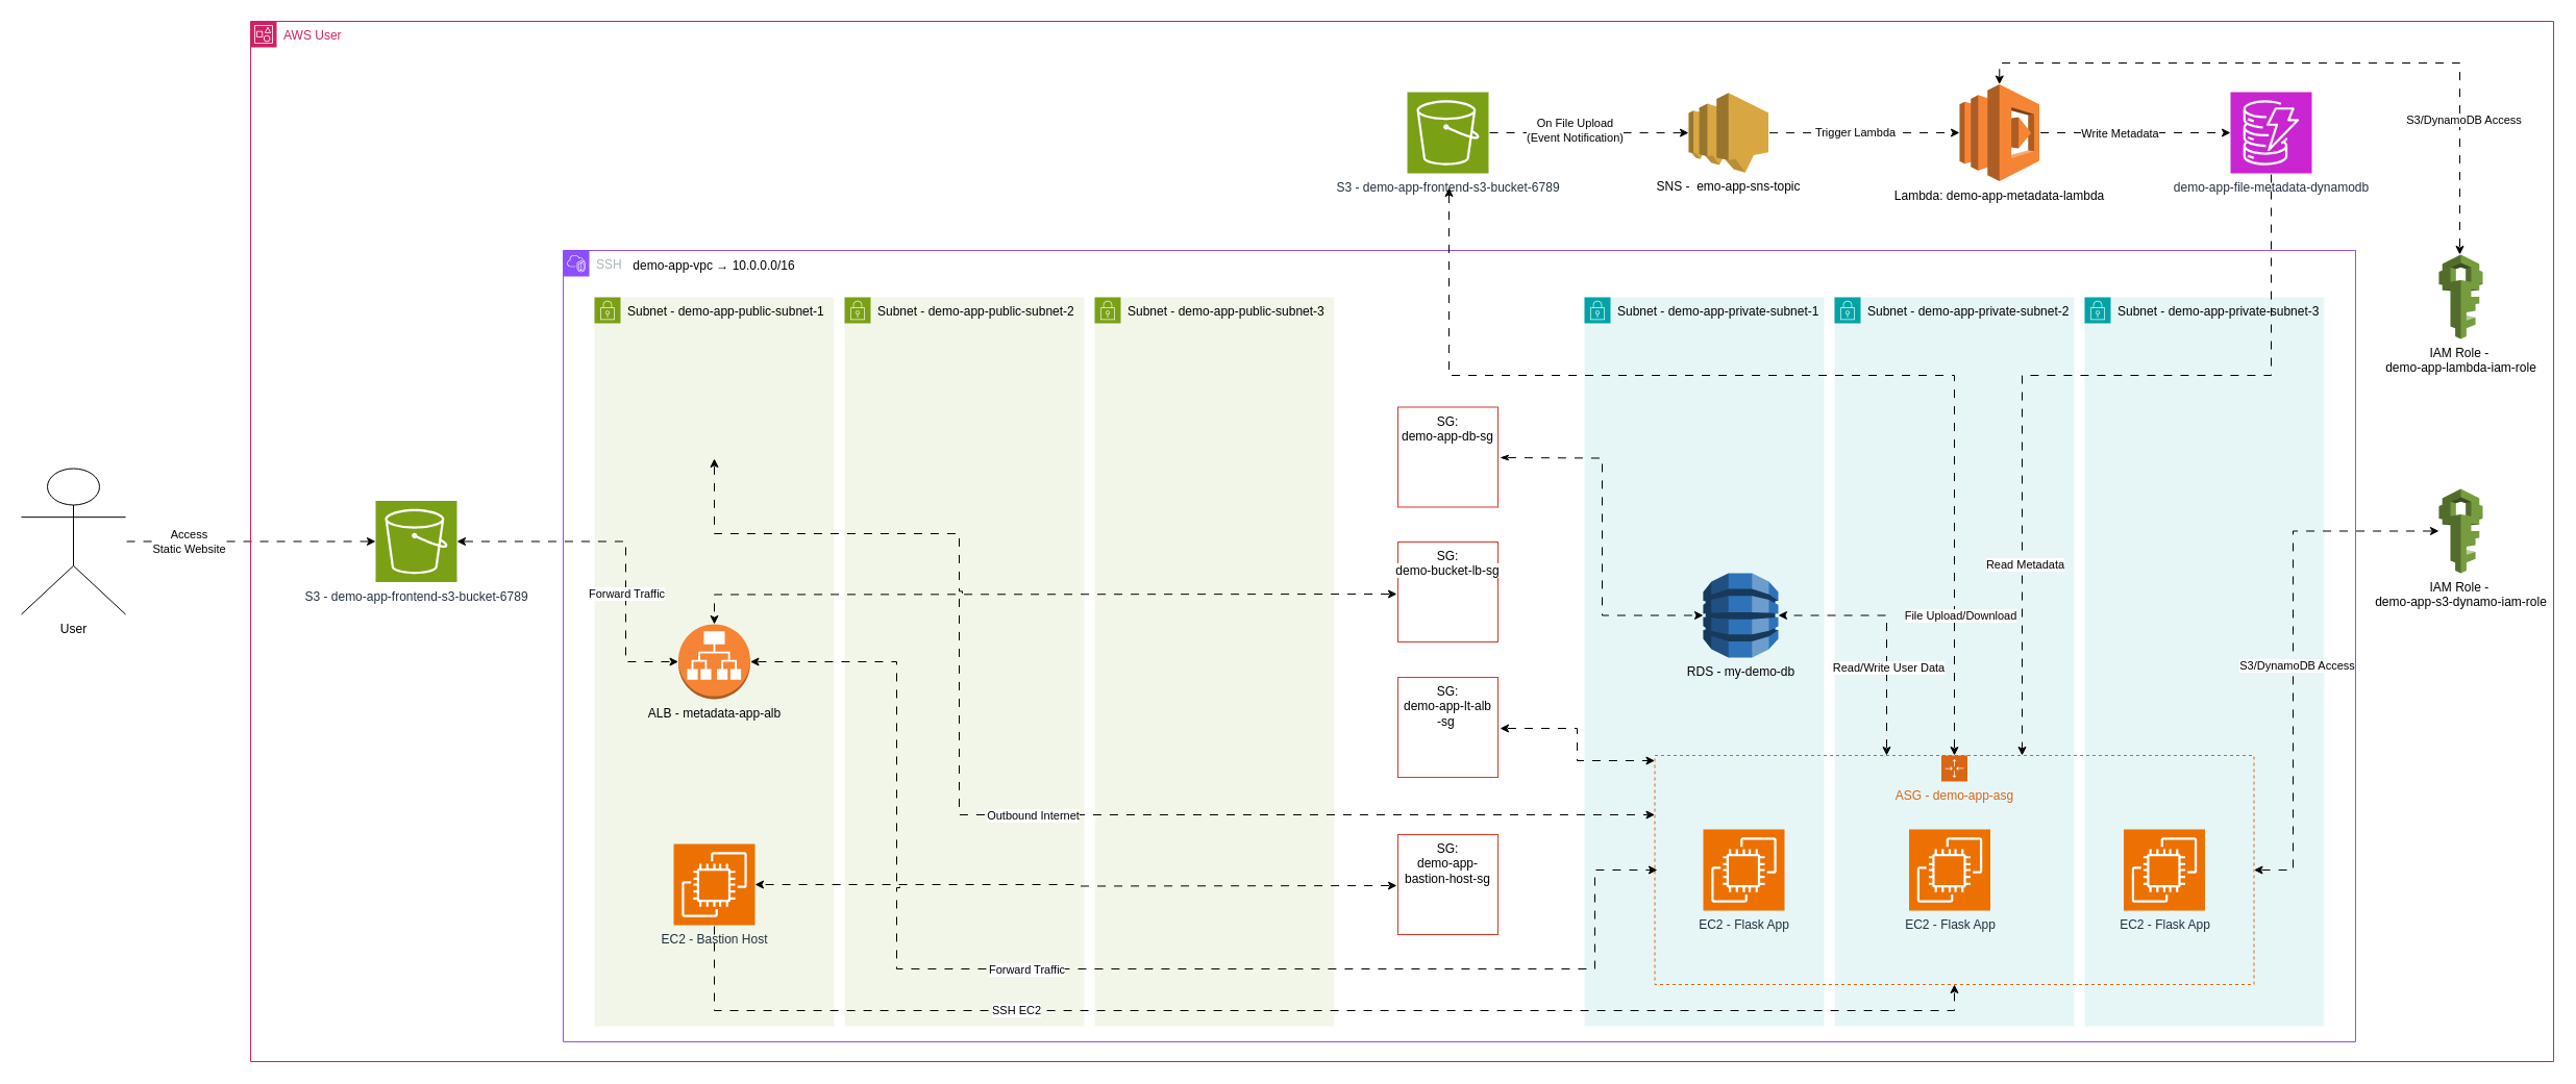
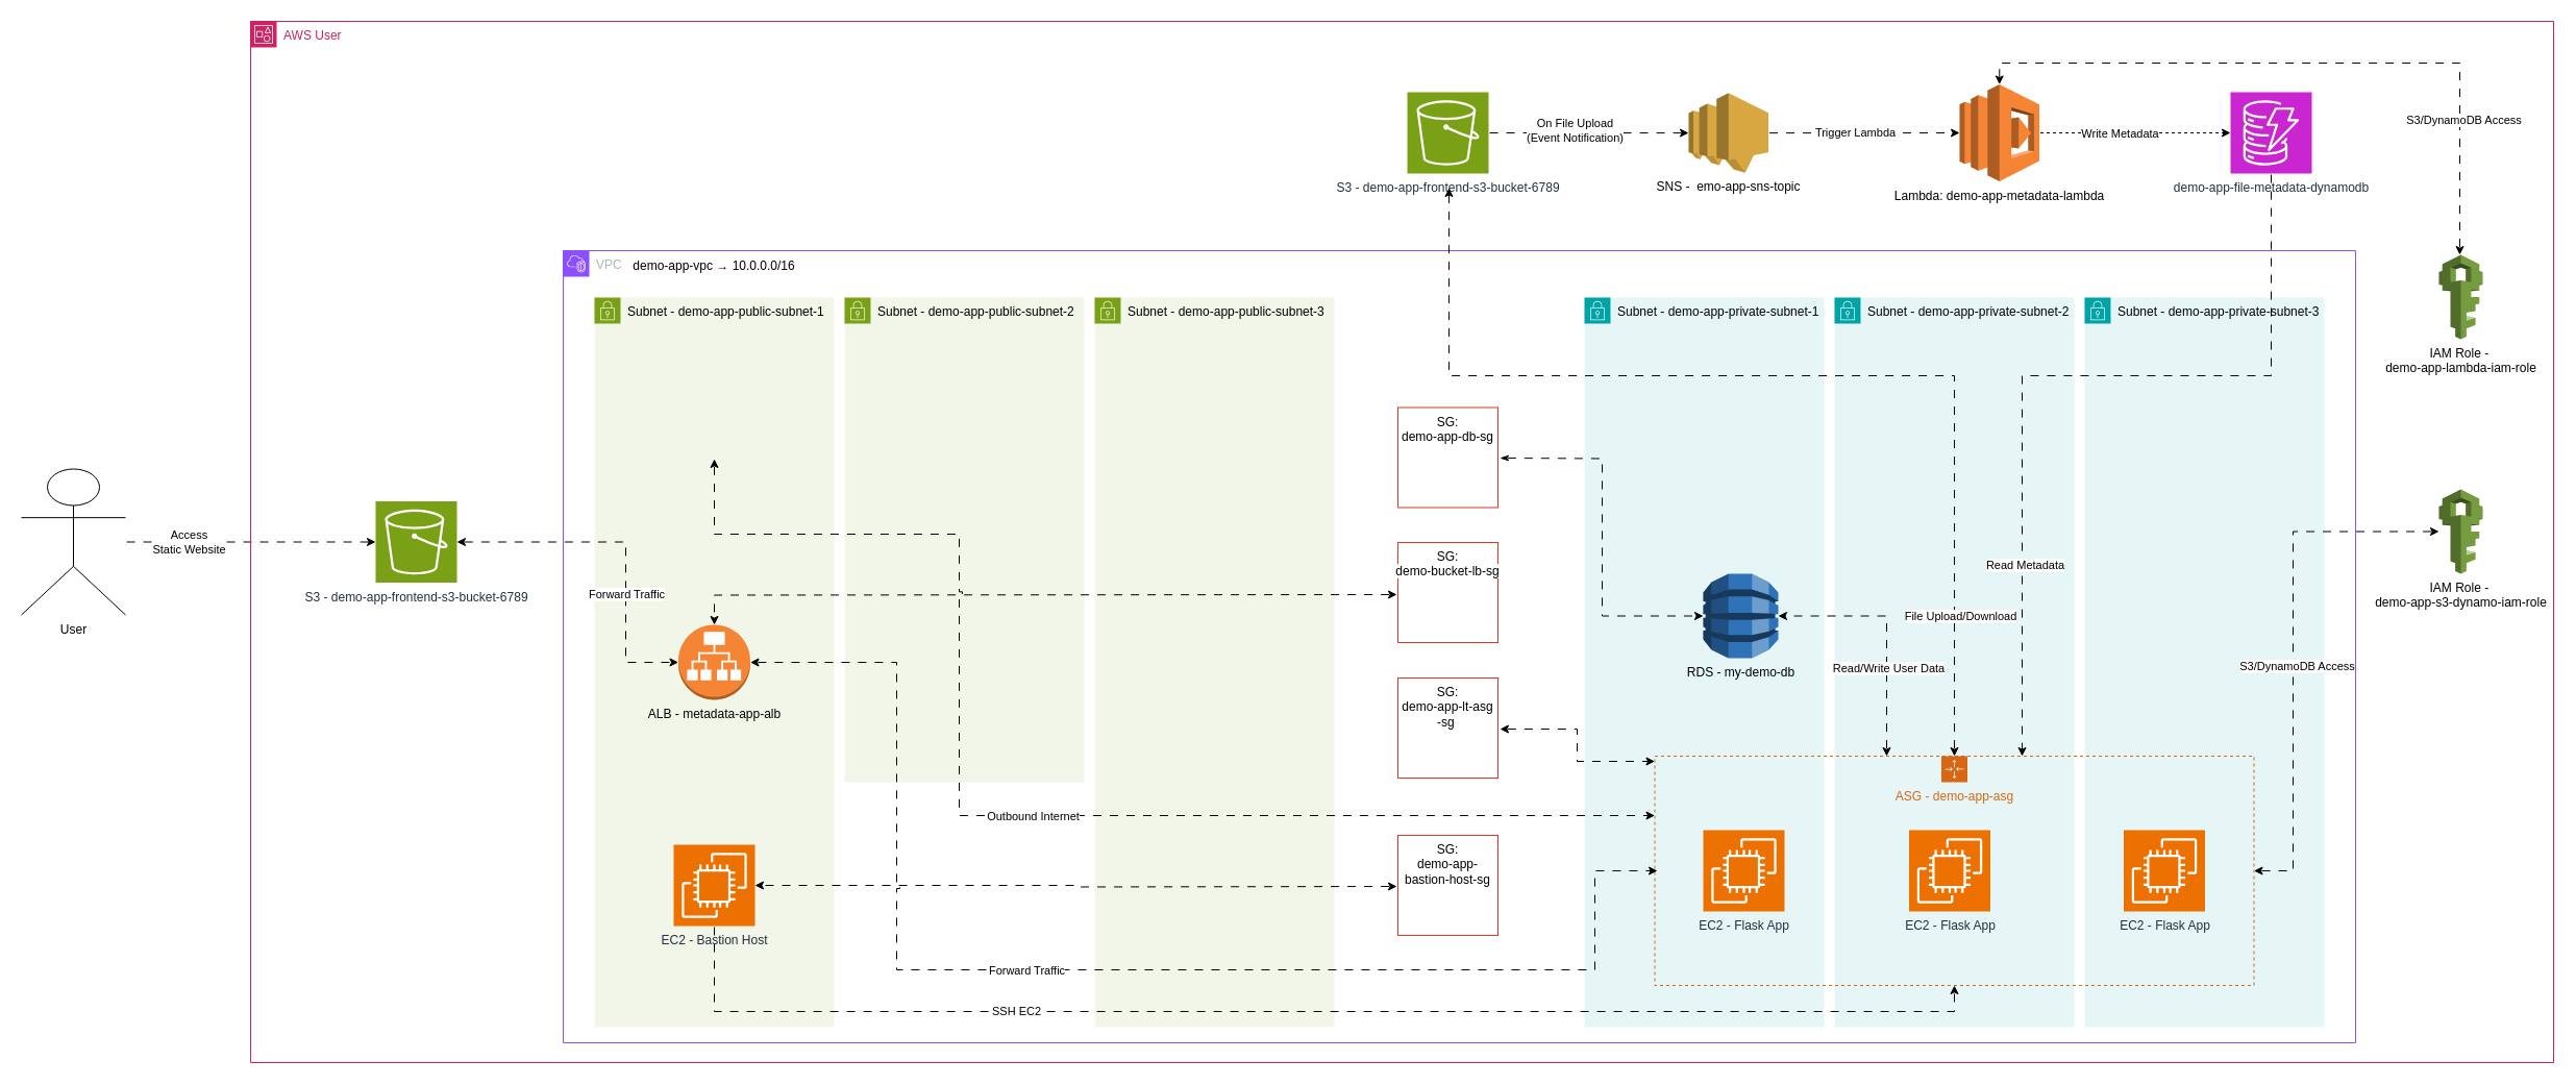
- <mxCell id="33" style="edgeStyle=orthogonalEdgeStyle;rounded=0;orthogonalLoop=1;jettySize=auto;html=1;entryX=0;entryY=0.5;entryDx=0;entryDy=0;entryPerimeter=0;flowAnimation=1;" parent="19" source="27" target="28" edge="1"><mxGeometry relative="1" as="geometry" /></mxCell>
+ <mxCell id="33" style="edgeStyle=orthogonalEdgeStyle;rounded=0;orthogonalLoop=1;jettySize=auto;html=1;entryX=0;entryY=0.5;entryDx=0;entryDy=0;entryPerimeter=0;flowAnimation=1;dashed=1;" parent="19" source="27" target="28" edge="1"><mxGeometry relative="1" as="geometry" /></mxCell>
- <mxCell id="2" value="SSH" style="points=[[0,0],[0.25,0],[0.5,0],[0.75,0],[1,0],[1,0.25],[1,0.5],[1,0.75],[1,1],[0.75,1],[0.5,1],[0.25,1],[0,1],[0,0.75],[0,0.5],[0,0.25]];outlineConnect=0;gradientColor=none;html=1;whiteSpace=wrap;fontSize=12;fontStyle=0;container=1;pointerEvents=0;collapsible=0;recursiveResize=0;shape=mxgraph.aws4.group;grIcon=mxgraph.aws4.group_vpc2;strokeColor=#8C4FFF;fillColor=default;verticalAlign=top;align=left;spacingLeft=30;fontColor=#AAB7B8;dashed=0;" parent="1" vertex="1"><mxGeometry x="540" y="240" width="1720" height="760" as="geometry" /></mxCell>
+ <mxCell id="2" value="VPC" style="points=[[0,0],[0.25,0],[0.5,0],[0.75,0],[1,0],[1,0.25],[1,0.5],[1,0.75],[1,1],[0.75,1],[0.5,1],[0.25,1],[0,1],[0,0.75],[0,0.5],[0,0.25]];outlineConnect=0;gradientColor=none;html=1;whiteSpace=wrap;fontSize=12;fontStyle=0;container=1;pointerEvents=0;collapsible=0;recursiveResize=0;shape=mxgraph.aws4.group;grIcon=mxgraph.aws4.group_vpc2;strokeColor=#8C4FFF;fillColor=default;verticalAlign=top;align=left;spacingLeft=30;fontColor=#AAB7B8;dashed=0;" parent="1" vertex="1"><mxGeometry x="540" y="240" width="1720" height="760" as="geometry" /></mxCell>
- <mxCell id="11" value="&lt;span style=&quot;color: rgb(0, 0, 0); text-align: center;&quot;&gt;Subnet -&amp;nbsp;demo-app-public-subnet-2&lt;/span&gt;" style="points=[[0,0],[0.25,0],[0.5,0],[0.75,0],[1,0],[1,0.25],[1,0.5],[1,0.75],[1,1],[0.75,1],[0.5,1],[0.25,1],[0,1],[0,0.75],[0,0.5],[0,0.25]];outlineConnect=0;gradientColor=none;html=1;whiteSpace=wrap;fontSize=12;fontStyle=0;container=1;pointerEvents=0;collapsible=0;recursiveResize=0;shape=mxgraph.aws4.group;grIcon=mxgraph.aws4.group_security_group;grStroke=0;strokeColor=#7AA116;fillColor=#F2F6E8;verticalAlign=top;align=left;spacingLeft=30;fontColor=#248814;dashed=0;" parent="2" vertex="1"><mxGeometry x="270" y="45" width="230" height="700" as="geometry" /></mxCell>
+ <mxCell id="11" value="&lt;span style=&quot;color: rgb(0, 0, 0); text-align: center;&quot;&gt;Subnet -&amp;nbsp;demo-app-public-subnet-2&lt;/span&gt;" style="points=[[0,0],[0.25,0],[0.5,0],[0.75,0],[1,0],[1,0.25],[1,0.5],[1,0.75],[1,1],[0.75,1],[0.5,1],[0.25,1],[0,1],[0,0.75],[0,0.5],[0,0.25]];outlineConnect=0;gradientColor=none;html=1;whiteSpace=wrap;fontSize=12;fontStyle=0;container=1;pointerEvents=0;collapsible=0;recursiveResize=0;shape=mxgraph.aws4.group;grIcon=mxgraph.aws4.group_security_group;grStroke=0;strokeColor=#7AA116;fillColor=#F2F6E8;verticalAlign=top;align=left;spacingLeft=30;fontColor=#248814;dashed=0;" parent="2" vertex="1"><mxGeometry x="270" y="45" width="230" height="465" as="geometry" /></mxCell>
- <mxCell id="45" value="&lt;span style=&quot;color: rgb(0, 0, 0); text-wrap-mode: nowrap; background-color: rgb(255, 255, 255);&quot;&gt;SG: &lt;br&gt;demo-app-lt-alb&lt;br&gt;-sg&amp;nbsp;&lt;/span&gt;" style="fillColor=none;strokeColor=#DD3522;verticalAlign=top;fontStyle=0;fontColor=#DD3522;whiteSpace=wrap;html=1;" parent="19" vertex="1"><mxGeometry x="1101" y="630" width="96" height="96" as="geometry" /></mxCell>
+ <mxCell id="45" value="&lt;span style=&quot;color: rgb(0, 0, 0); text-wrap-mode: nowrap; background-color: rgb(255, 255, 255);&quot;&gt;SG: &lt;br&gt;demo-app-lt-asg&lt;br&gt;-sg&amp;nbsp;&lt;/span&gt;" style="fillColor=none;strokeColor=#DD3522;verticalAlign=top;fontStyle=0;fontColor=#DD3522;whiteSpace=wrap;html=1;" parent="19" vertex="1"><mxGeometry x="1101" y="630" width="96" height="96" as="geometry" /></mxCell>
